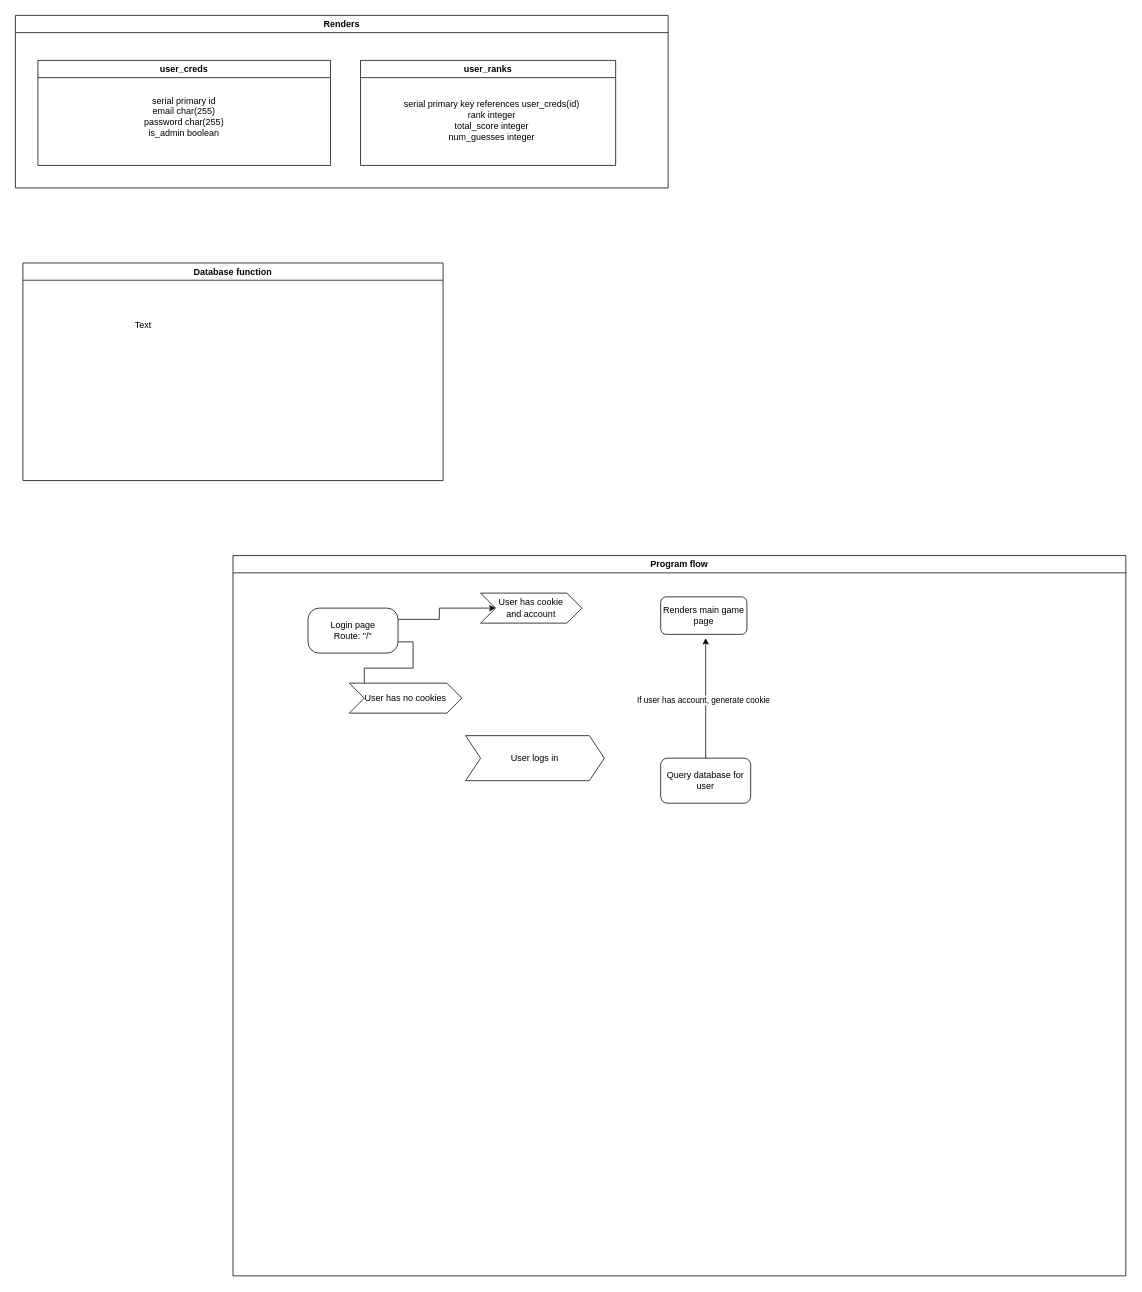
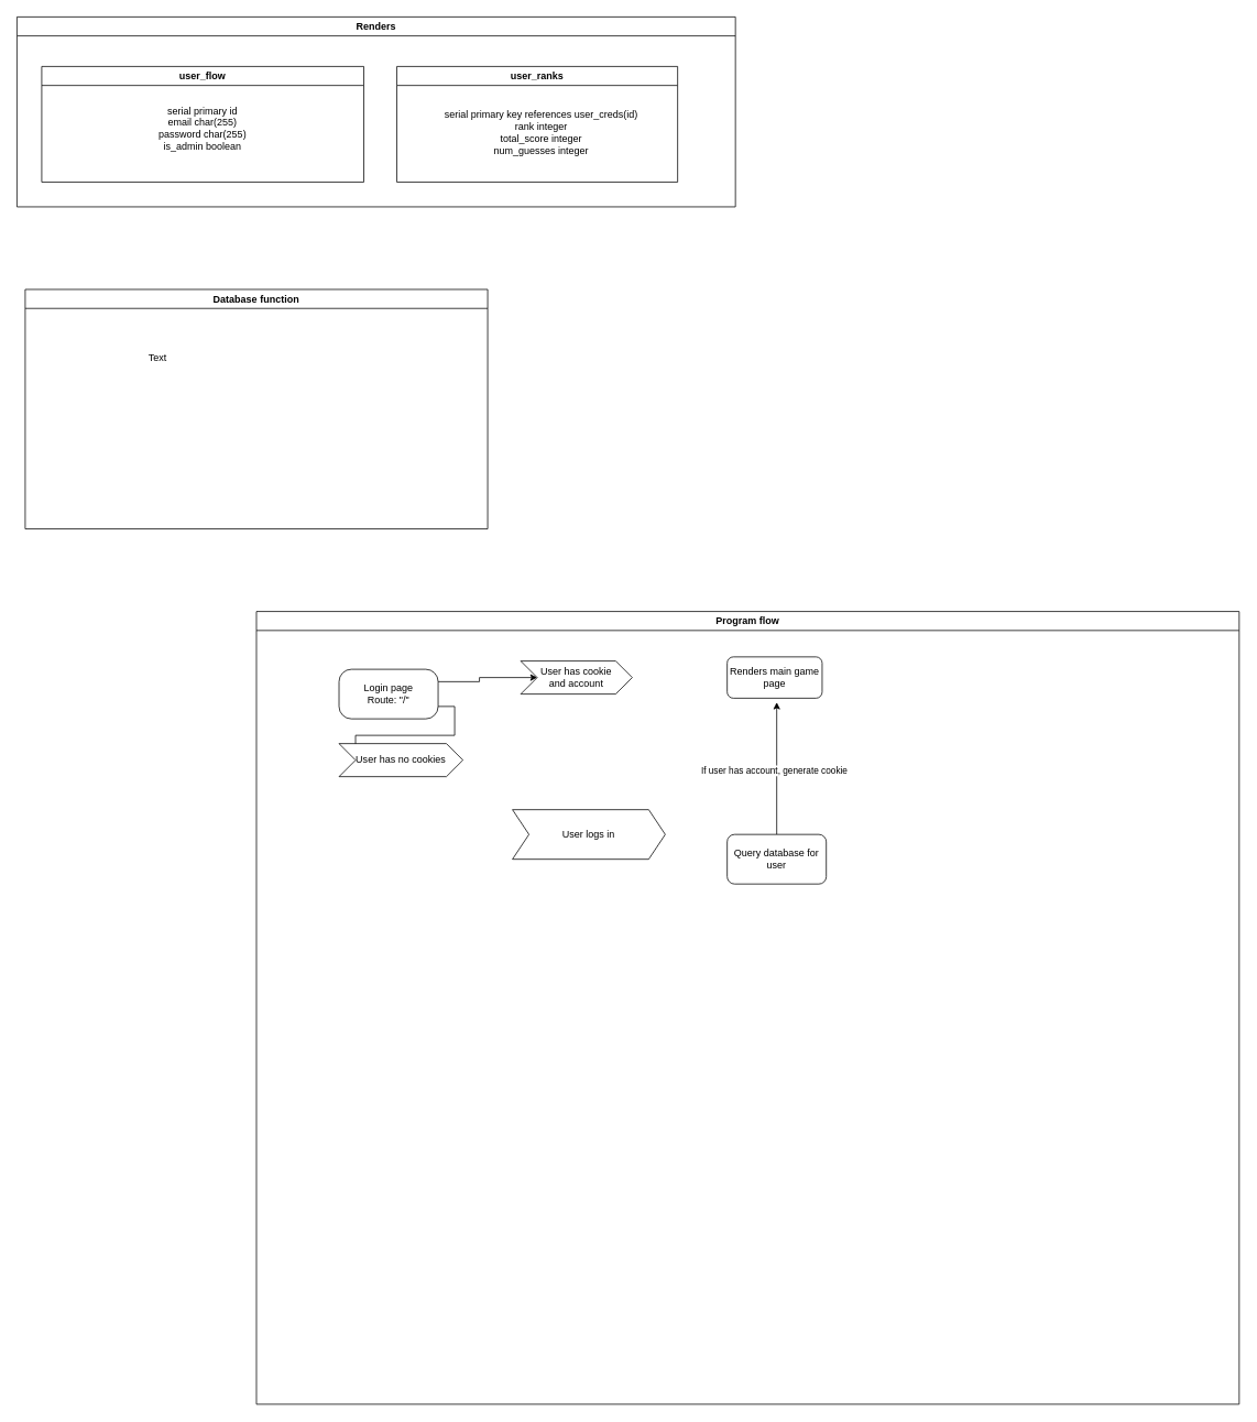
- <mxCell id="3" value="user_creds" style="swimlane;whiteSpace=wrap;html=1;" vertex="1" parent="2"><mxGeometry x="30" y="60" width="390" height="140" as="geometry" /></mxCell>
+ <mxCell id="3" value="user_flow" style="swimlane;whiteSpace=wrap;html=1;" vertex="1" parent="2"><mxGeometry x="30" y="60" width="390" height="140" as="geometry" /></mxCell>
- <mxCell id="13" value="User has cookie&lt;br&gt;and account" style="shape=step;perimeter=stepPerimeter;whiteSpace=wrap;html=1;fixedSize=1;" vertex="1" parent="9"><mxGeometry x="330" y="50" width="135" height="40" as="geometry" /></mxCell>
+ <mxCell id="13" value="User has cookie&lt;br&gt;and account" style="shape=step;perimeter=stepPerimeter;whiteSpace=wrap;html=1;fixedSize=1;" vertex="1" parent="9"><mxGeometry x="320" y="60" width="135" height="40" as="geometry" /></mxCell>
- <mxCell id="14" value="User has no cookies" style="shape=step;perimeter=stepPerimeter;whiteSpace=wrap;html=1;fixedSize=1;" vertex="1" parent="9"><mxGeometry x="155" y="170" width="150" height="40" as="geometry" /></mxCell>
+ <mxCell id="14" value="User has no cookies" style="shape=step;perimeter=stepPerimeter;whiteSpace=wrap;html=1;fixedSize=1;" vertex="1" parent="9"><mxGeometry x="100" y="160" width="150" height="40" as="geometry" /></mxCell>
